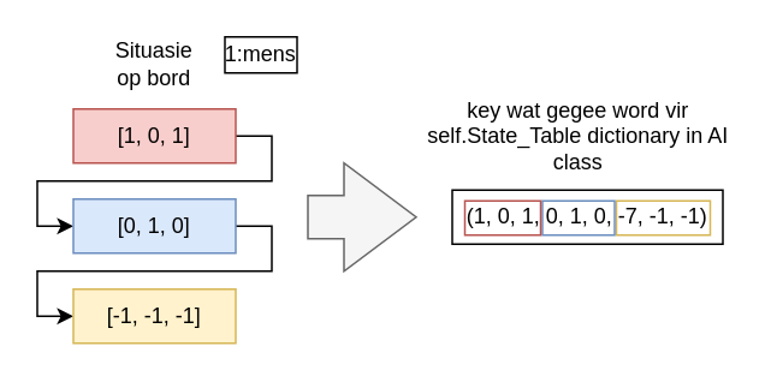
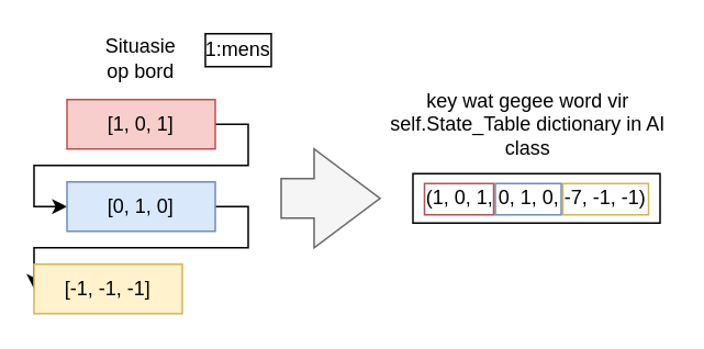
- <mxCell id="6" value="[-1, -1, -1]" style="rounded=0;whiteSpace=wrap;html=1;fillColor=#fff2cc;strokeColor=#d6b656;" vertex="1" parent="1"><mxGeometry x="40" y="160" width="90" height="30" as="geometry" /></mxCell>
+ <mxCell id="6" value="[-1, -1, -1]" style="rounded=0;whiteSpace=wrap;html=1;fillColor=#fff2cc;strokeColor=#d6b656;" vertex="1" parent="1"><mxGeometry x="20" y="160" width="90" height="30" as="geometry" /></mxCell>
